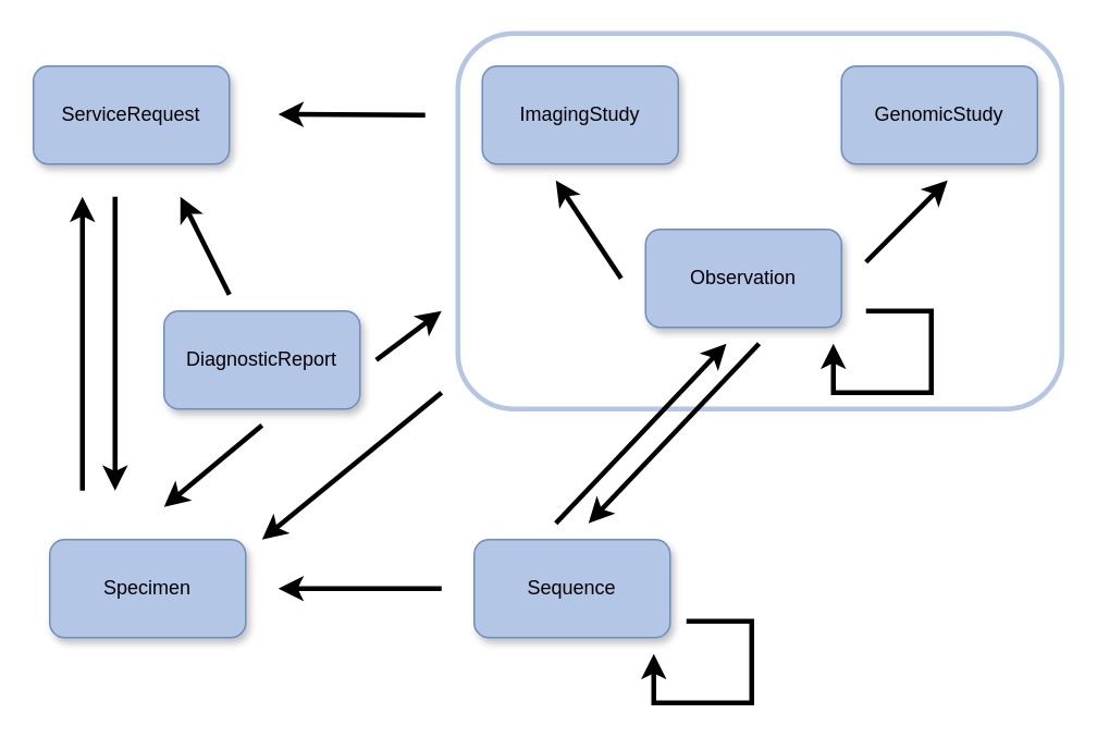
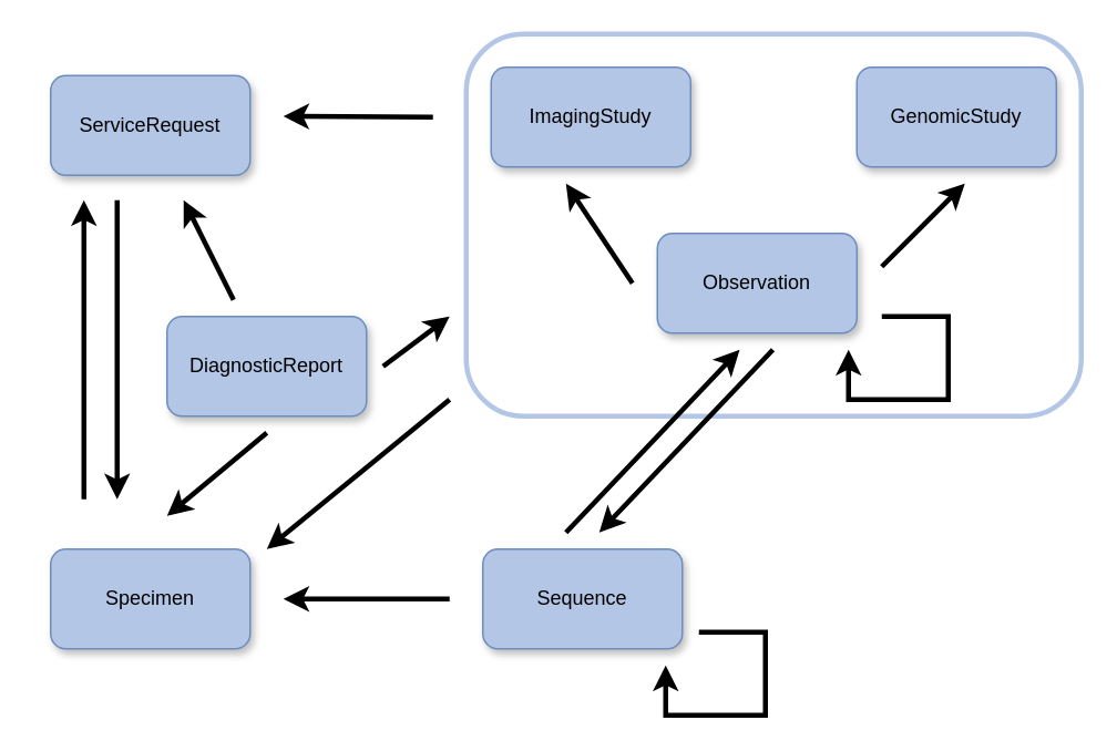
- <mxCell id="2" value="ServiceRequest" style="rounded=1;whiteSpace=wrap;html=1;fillColor=light-dark(#b4c6e5, #1d293b);strokeColor=#6c8ebf;shadow=1;" vertex="1" parent="1"><mxGeometry x="20" y="40" width="120" height="60" as="geometry" /></mxCell>
+ <mxCell id="2" value="ServiceRequest" style="rounded=1;whiteSpace=wrap;html=1;fillColor=light-dark(#b4c6e5, #1d293b);strokeColor=#6c8ebf;shadow=1;" vertex="1" parent="1"><mxGeometry x="30" y="45" width="120" height="60" as="geometry" /></mxCell>
